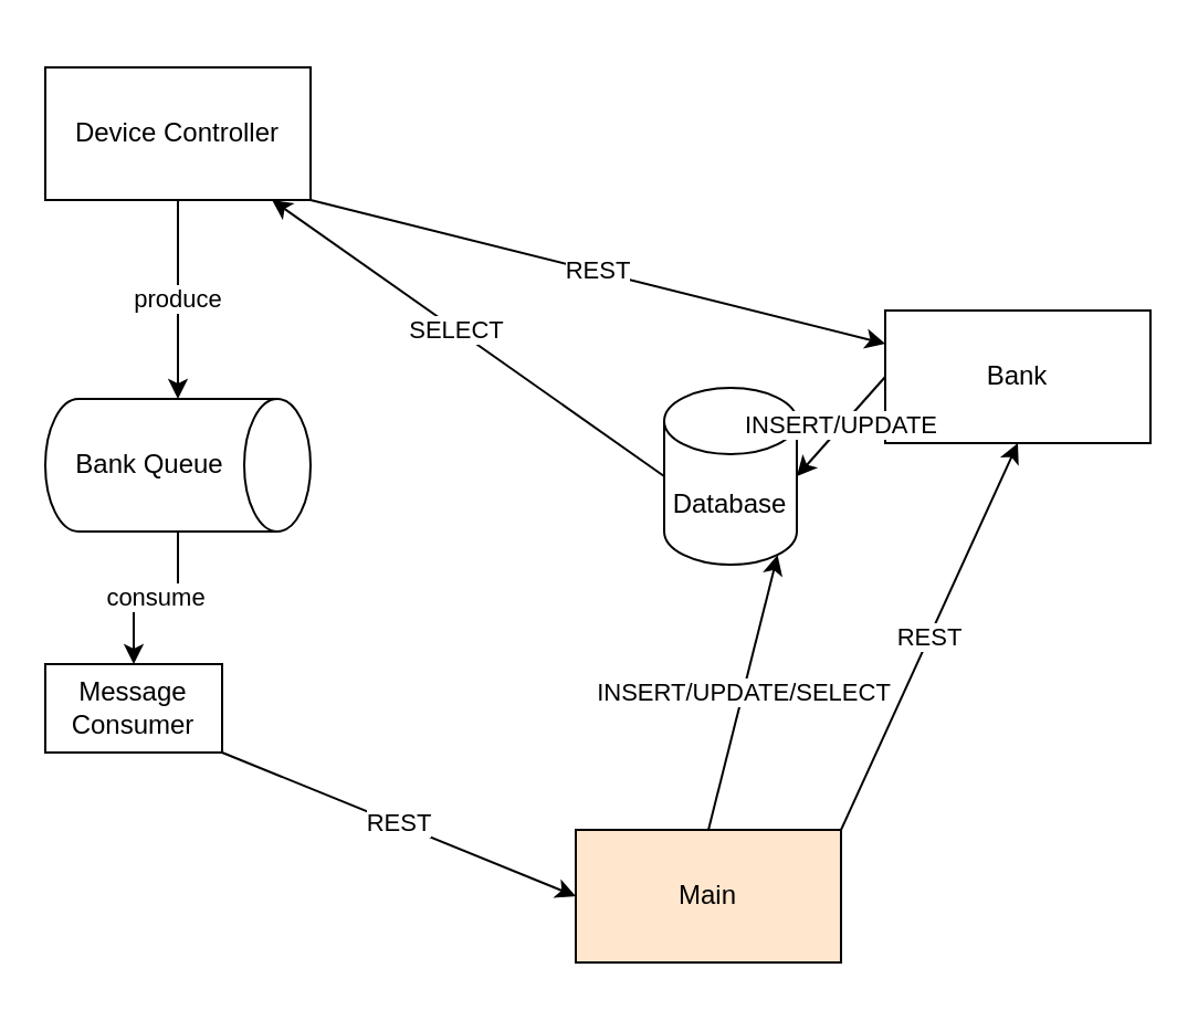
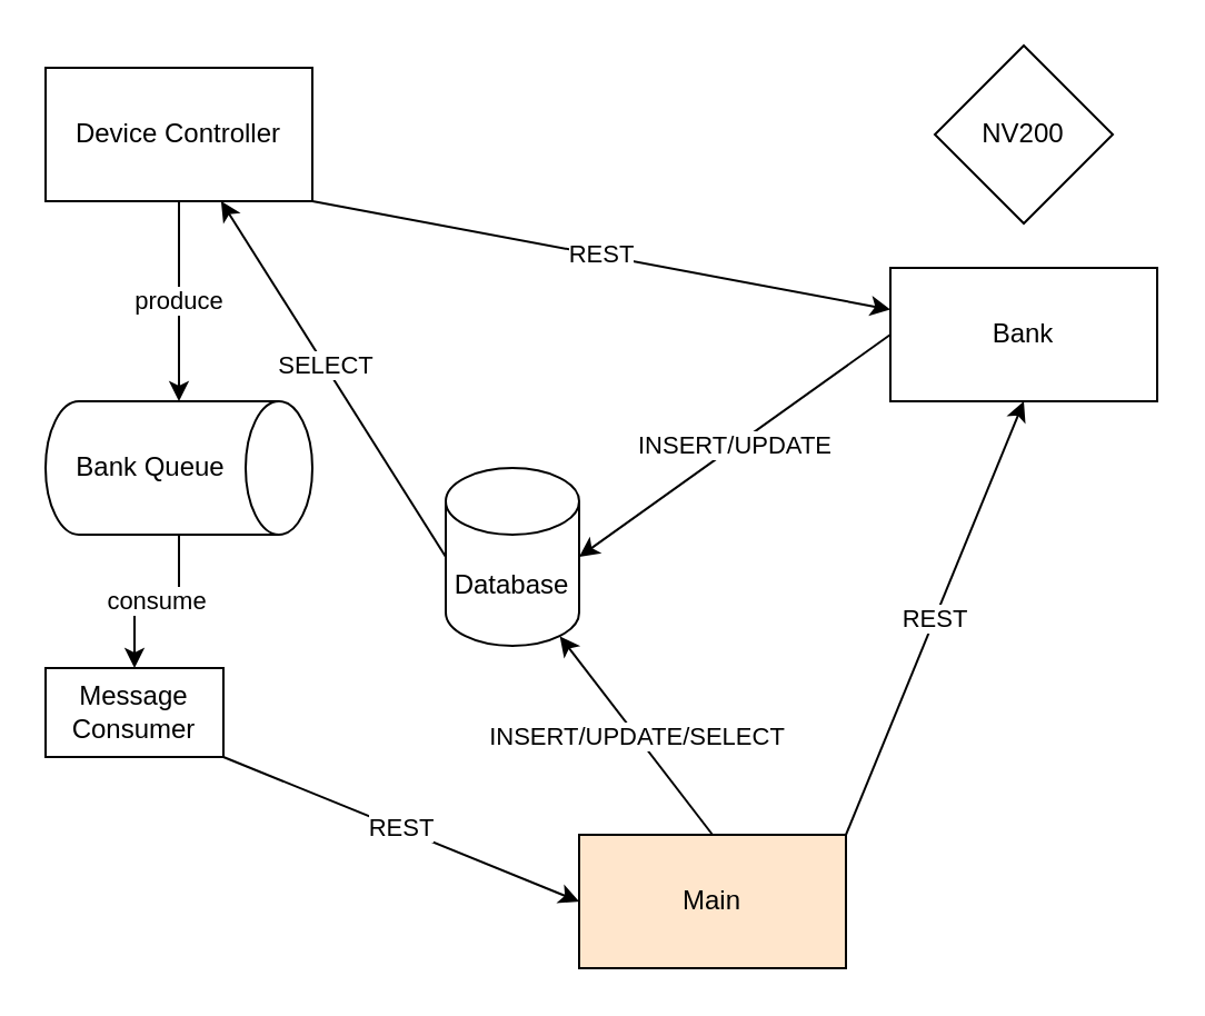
+ <mxCell id="5" value="NV200" style="rhombus;whiteSpace=wrap;html=1;" vertex="1" parent="1"><mxGeometry x="420" y="20" width="80" height="80" as="geometry" /></mxCell>
- <mxCell id="2" value="Bank" style="rounded=0;whiteSpace=wrap;html=1;" vertex="1" parent="1"><mxGeometry x="400" y="140" width="120" height="60" as="geometry" /></mxCell>
+ <mxCell id="2" value="Bank" style="rounded=0;whiteSpace=wrap;html=1;" vertex="1" parent="1"><mxGeometry x="400" y="120" width="120" height="60" as="geometry" /></mxCell>
- <mxCell id="8" value="Database" style="shape=cylinder3;whiteSpace=wrap;html=1;boundedLbl=1;backgroundOutline=1;size=15;" vertex="1" parent="1"><mxGeometry x="300" y="175" width="60" height="80" as="geometry" /></mxCell>
+ <mxCell id="8" value="Database" style="shape=cylinder3;whiteSpace=wrap;html=1;boundedLbl=1;backgroundOutline=1;size=15;" vertex="1" parent="1"><mxGeometry x="200" y="210" width="60" height="80" as="geometry" /></mxCell>
